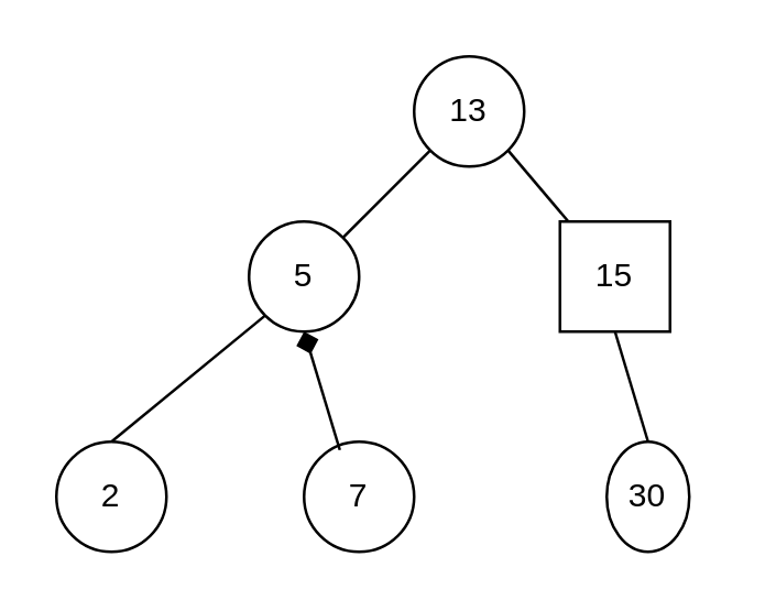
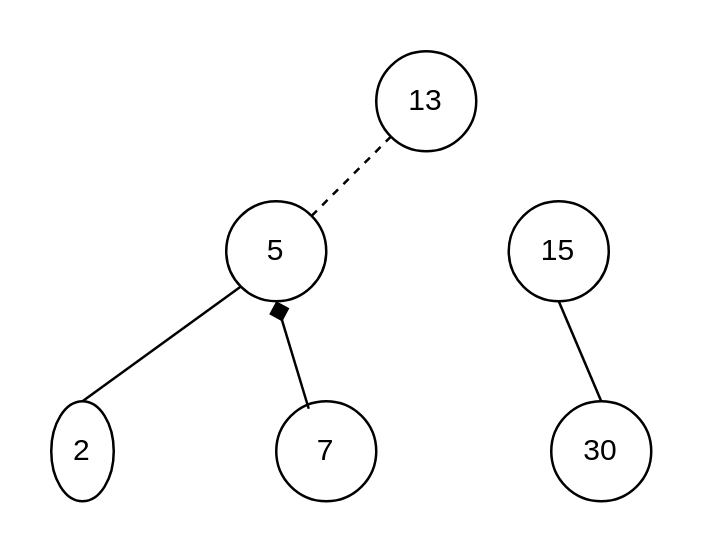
- <mxCell id="9" value="" style="endArrow=none;html=1;entryX=1;entryY=1;entryDx=0;entryDy=0;" edge="1" parent="1" source="3" target="2"><mxGeometry width="50" height="50" relative="1" as="geometry"><mxPoint x="134" y="96" as="sourcePoint" /><mxPoint x="166" y="64" as="targetPoint" /></mxGeometry></mxCell>
- <mxCell id="8" value="" style="endArrow=none;html=1;entryX=0;entryY=1;entryDx=0;entryDy=0;exitX=1;exitY=0;exitDx=0;exitDy=0;" edge="1" parent="1" source="4" target="2"><mxGeometry width="50" height="50" relative="1" as="geometry"><mxPoint x="20" y="270" as="sourcePoint" /><mxPoint x="70" y="220" as="targetPoint" /></mxGeometry></mxCell>
+ <mxCell id="8" value="" style="endArrow=none;html=1;entryX=0;entryY=1;entryDx=0;entryDy=0;exitX=1;exitY=0;exitDx=0;exitDy=0;dashed=1;" edge="1" parent="1" source="4" target="2"><mxGeometry width="50" height="50" relative="1" as="geometry"><mxPoint x="20" y="270" as="sourcePoint" /><mxPoint x="70" y="220" as="targetPoint" /></mxGeometry></mxCell>
- <mxCell id="3" value="15" style="whiteSpace=wrap;html=1;aspect=fixed;rounded=0;" vertex="1" parent="1"><mxGeometry x="203" y="80" width="40" height="40" as="geometry" /></mxCell>
+ <mxCell id="3" value="15" style="ellipse;whiteSpace=wrap;html=1;aspect=fixed;" vertex="1" parent="1"><mxGeometry x="203" y="80" width="40" height="40" as="geometry" /></mxCell>
- <mxCell id="7" value="2" style="ellipse;whiteSpace=wrap;html=1;aspect=fixed;" vertex="1" parent="1"><mxGeometry x="20" y="160" width="40" height="40" as="geometry" /></mxCell>
+ <mxCell id="7" value="2" style="ellipse;whiteSpace=wrap;html=1;aspect=fixed;" vertex="1" parent="1"><mxGeometry x="20" y="160" width="25" height="40" as="geometry" /></mxCell>
- <mxCell id="5" value="30" style="ellipse;whiteSpace=wrap;html=1;aspect=fixed;" vertex="1" parent="1"><mxGeometry x="220" y="160" width="30" height="40" as="geometry" /></mxCell>
+ <mxCell id="5" value="30" style="ellipse;whiteSpace=wrap;html=1;aspect=fixed;" vertex="1" parent="1"><mxGeometry x="220" y="160" width="40" height="40" as="geometry" /></mxCell>
